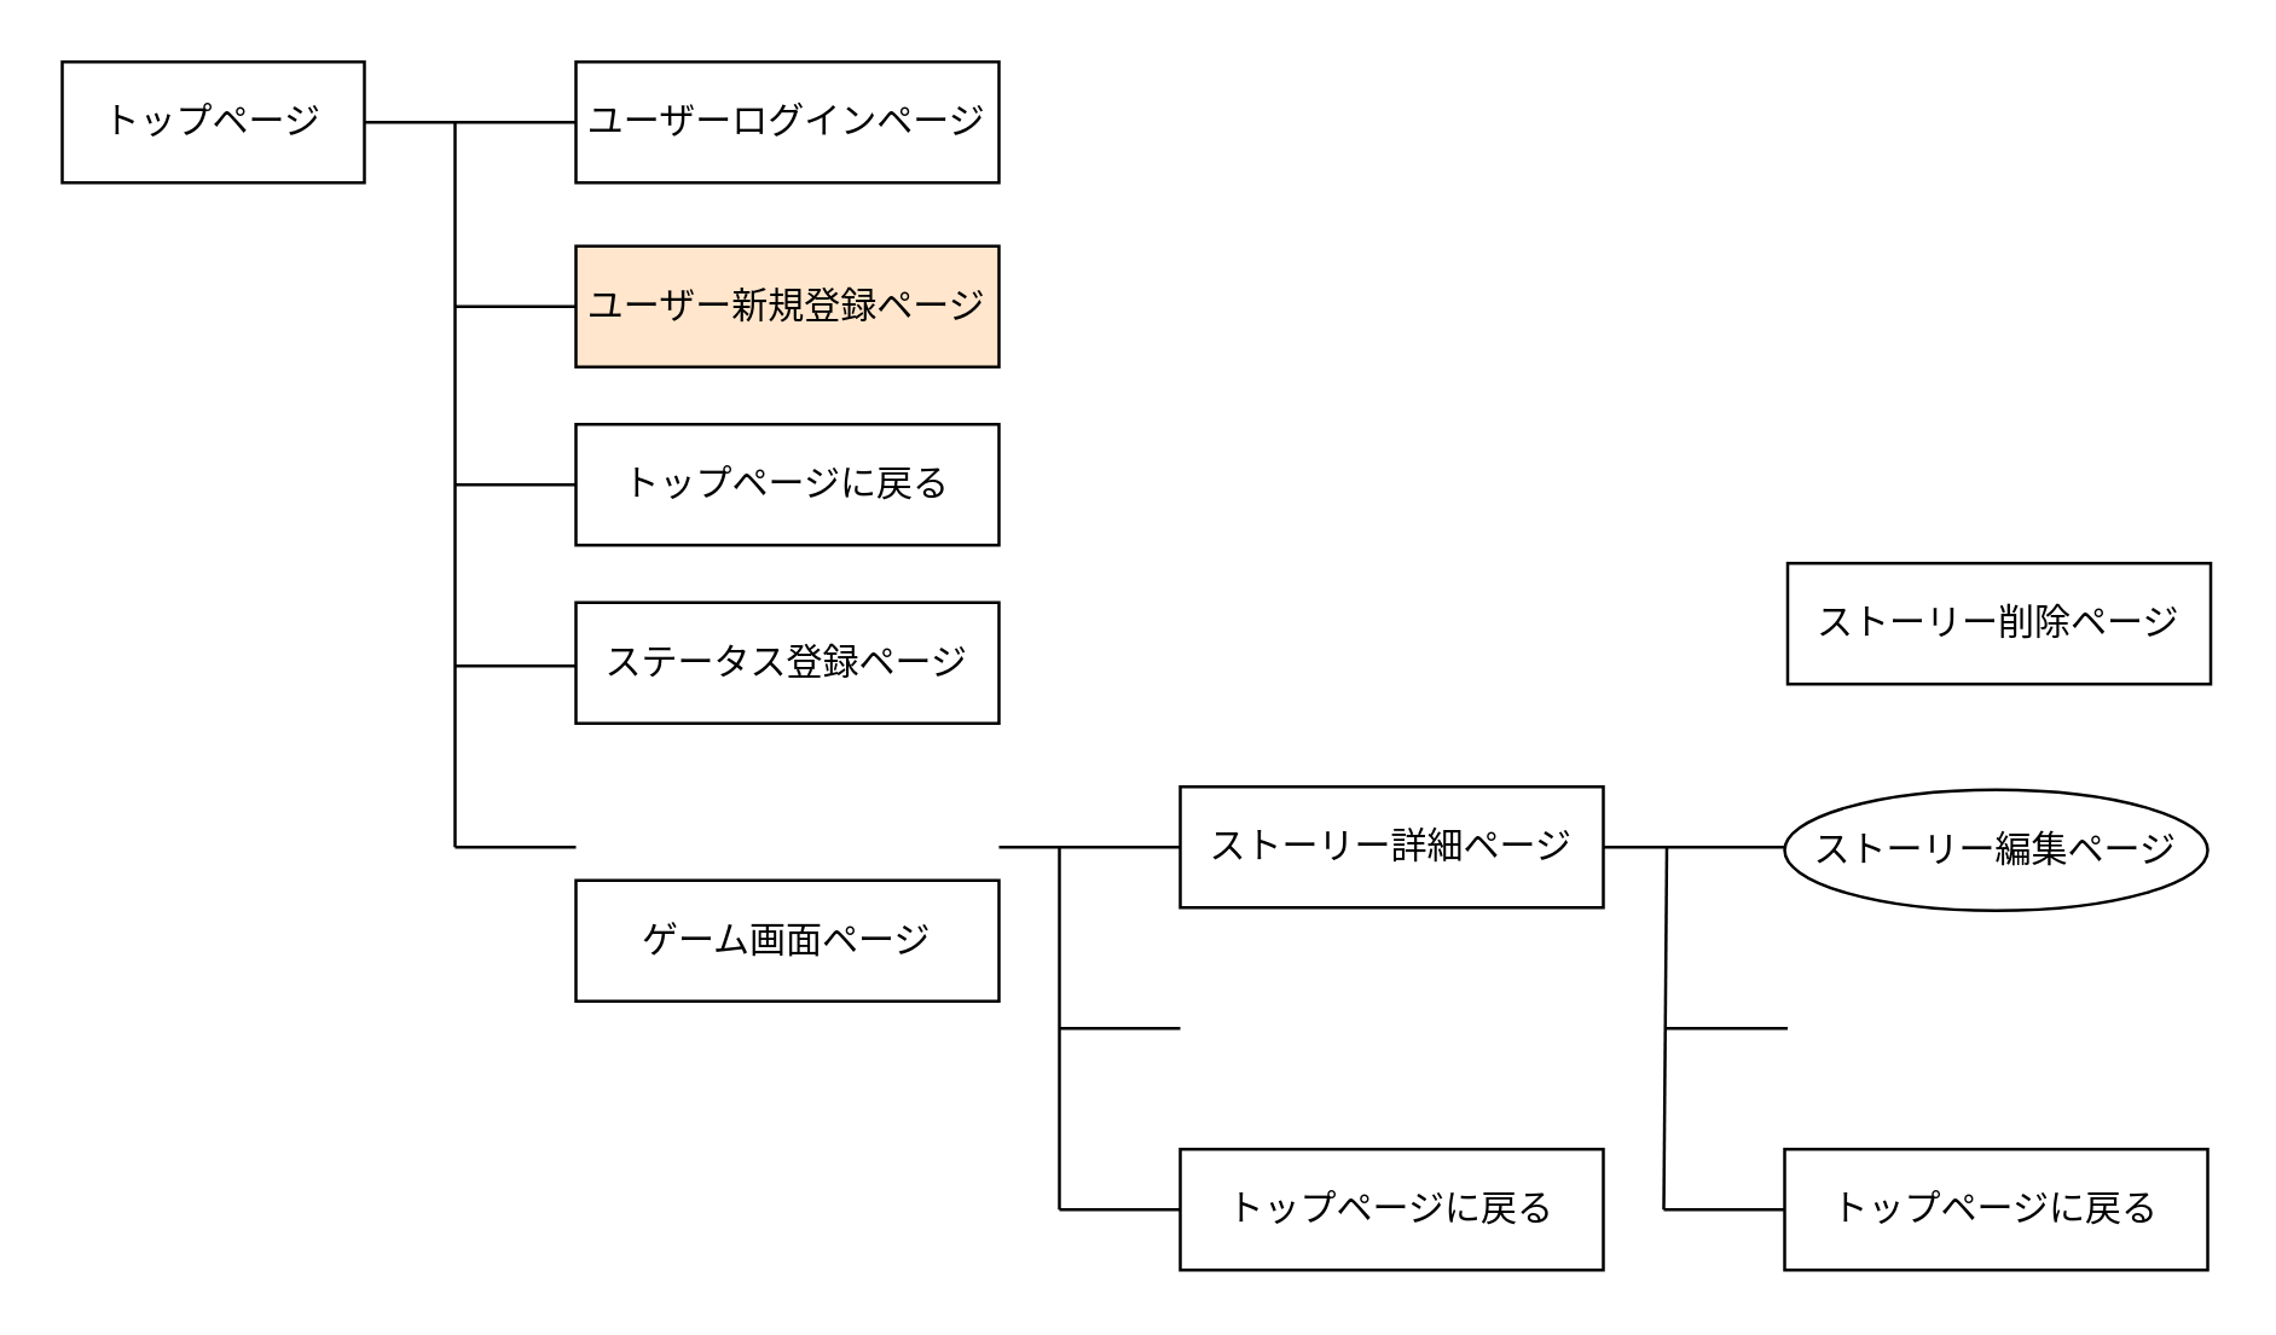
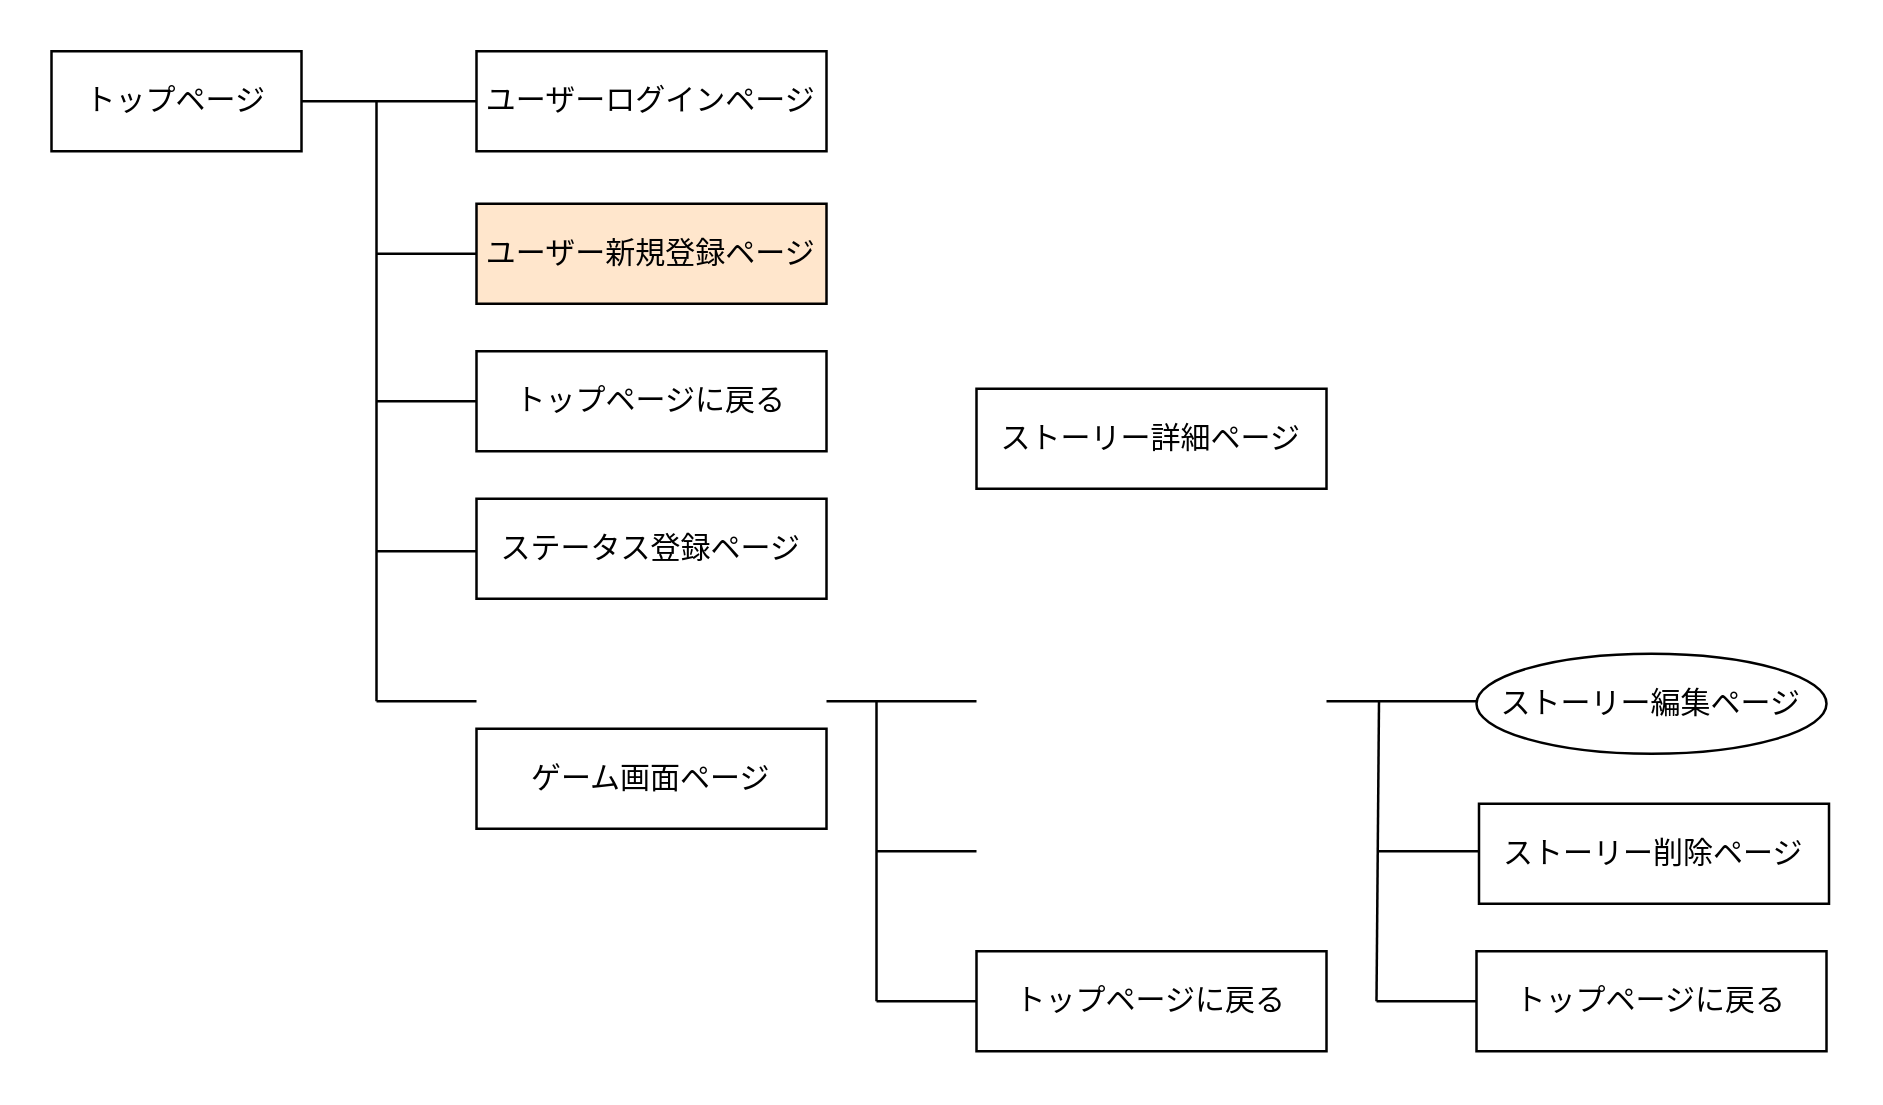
- <mxCell id="17" value="ストーリー削除ページ" style="whiteSpace=wrap;html=1;align=center;" vertex="1" parent="1"><mxGeometry x="591" y="186" width="140" height="40" as="geometry" /></mxCell>
+ <mxCell id="17" value="ストーリー削除ページ" style="whiteSpace=wrap;html=1;align=center;" vertex="1" parent="1"><mxGeometry x="591" y="321" width="140" height="40" as="geometry" /></mxCell>
- <mxCell id="15" value="ストーリー詳細ページ" style="whiteSpace=wrap;html=1;align=center;" vertex="1" parent="1"><mxGeometry x="390" y="260" width="140" height="40" as="geometry" /></mxCell>
+ <mxCell id="15" value="ストーリー詳細ページ" style="whiteSpace=wrap;html=1;align=center;" vertex="1" parent="1"><mxGeometry x="390" y="155" width="140" height="40" as="geometry" /></mxCell>
